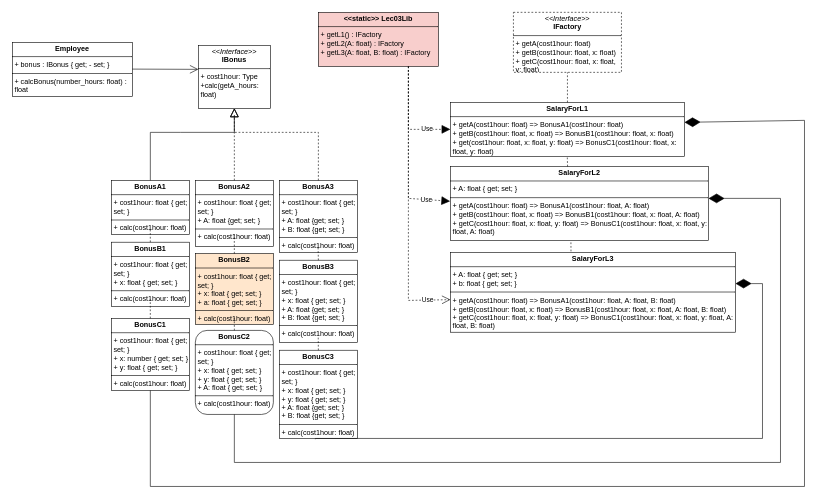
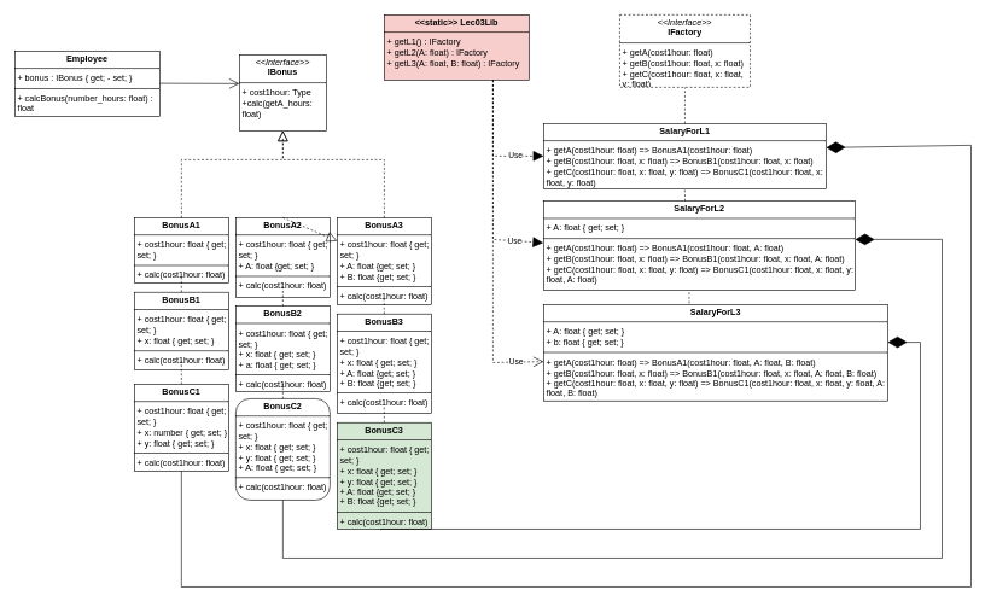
- <mxCell id="4" value="&lt;p style=&quot;margin:0px;margin-top:4px;text-align:center;&quot;&gt;&lt;b&gt;SalaryForL1&lt;/b&gt;&lt;/p&gt;&lt;hr size=&quot;1&quot; style=&quot;border-style:solid;&quot;&gt;&lt;p style=&quot;margin:0px;margin-left:4px;&quot;&gt;&lt;/p&gt;&lt;p style=&quot;margin: 0px 0px 0px 4px;&quot;&gt;+ getA(cost1hour: float) =&amp;gt; BonusA1(cost1hour: float)&amp;nbsp;&lt;br&gt;&lt;/p&gt;&lt;p style=&quot;margin: 0px 0px 0px 4px;&quot;&gt;&lt;span style=&quot;background-color: initial;&quot;&gt;+ getB(cost1hour: float, x: float)&amp;nbsp;&lt;/span&gt;&lt;span style=&quot;background-color: initial;&quot;&gt;=&amp;gt; BonusB1&lt;/span&gt;&lt;span style=&quot;background-color: initial;&quot;&gt;(cost1hour: float, x: float)&lt;/span&gt;&lt;span style=&quot;background-color: initial;&quot;&gt;&lt;br&gt;&lt;/span&gt;&lt;/p&gt;&lt;p style=&quot;margin: 0px 0px 0px 4px;&quot;&gt;&lt;span style=&quot;background-color: initial;&quot;&gt;+ get(cost1hour: float, x: float, y: float)&amp;nbsp;&lt;/span&gt;&lt;span style=&quot;background-color: initial;&quot;&gt;=&amp;gt; BonusC1&lt;/span&gt;&lt;span style=&quot;background-color: initial;&quot;&gt;(cost1hour: float, x: float, y: float)&lt;/span&gt;&lt;/p&gt;" style="verticalAlign=top;align=left;overflow=fill;html=1;whiteSpace=wrap;" parent="1" vertex="1"><mxGeometry x="750" y="170" width="390" height="90" as="geometry" /></mxCell>
+ <mxCell id="4" value="&lt;p style=&quot;margin:0px;margin-top:4px;text-align:center;&quot;&gt;&lt;b&gt;SalaryForL1&lt;/b&gt;&lt;/p&gt;&lt;hr size=&quot;1&quot; style=&quot;border-style:solid;&quot;&gt;&lt;p style=&quot;margin:0px;margin-left:4px;&quot;&gt;&lt;/p&gt;&lt;p style=&quot;margin: 0px 0px 0px 4px;&quot;&gt;+ getA(cost1hour: float) =&amp;gt; BonusA1(cost1hour: float)&amp;nbsp;&lt;br&gt;&lt;/p&gt;&lt;p style=&quot;margin: 0px 0px 0px 4px;&quot;&gt;&lt;span style=&quot;background-color: initial;&quot;&gt;+ getB(cost1hour: float, x: float)&amp;nbsp;&lt;/span&gt;&lt;span style=&quot;background-color: initial;&quot;&gt;=&amp;gt; BonusB1&lt;/span&gt;&lt;span style=&quot;background-color: initial;&quot;&gt;(cost1hour: float, x: float)&lt;/span&gt;&lt;span style=&quot;background-color: initial;&quot;&gt;&lt;br&gt;&lt;/span&gt;&lt;/p&gt;&lt;p style=&quot;margin: 0px 0px 0px 4px;&quot;&gt;&lt;span style=&quot;background-color: initial;&quot;&gt;+ getC(cost1hour: float, x: float, y: float)&amp;nbsp;&lt;/span&gt;&lt;span style=&quot;background-color: initial;&quot;&gt;=&amp;gt; BonusC1&lt;/span&gt;&lt;span style=&quot;background-color: initial;&quot;&gt;(cost1hour: float, x: float, y: float)&lt;/span&gt;&lt;/p&gt;" style="verticalAlign=top;align=left;overflow=fill;html=1;whiteSpace=wrap;" parent="1" vertex="1"><mxGeometry x="750" y="170" width="390" height="90" as="geometry" /></mxCell>
- <mxCell id="22" value="" style="endArrow=block;dashed=0;endFill=0;endSize=12;html=1;rounded=0;exitX=0.5;exitY=0;exitDx=0;exitDy=0;entryX=0.5;entryY=1;entryDx=0;entryDy=0;" parent="1" source="14" target="2" edge="1"><mxGeometry width="160" relative="1" as="geometry"><mxPoint x="249.74" y="270" as="sourcePoint" /><mxPoint x="249.74" y="210" as="targetPoint" /><Array as="points"><mxPoint x="250" y="220" /><mxPoint x="300" y="220" /><mxPoint x="390" y="220" /></Array></mxGeometry></mxCell>
+ <mxCell id="22" value="" style="endArrow=block;dashed=1;endFill=0;endSize=12;html=1;rounded=0;exitX=0.5;exitY=0;exitDx=0;exitDy=0;entryX=0.5;entryY=1;entryDx=0;entryDy=0;" parent="1" source="14" target="2" edge="1"><mxGeometry width="160" relative="1" as="geometry"><mxPoint x="249.74" y="270" as="sourcePoint" /><mxPoint x="249.74" y="210" as="targetPoint" /><Array as="points"><mxPoint x="250" y="220" /><mxPoint x="300" y="220" /><mxPoint x="390" y="220" /></Array></mxGeometry></mxCell>
- <mxCell id="20" value="" style="endArrow=block;dashed=1;endFill=0;endSize=12;html=1;rounded=0;exitX=0.5;exitY=0;exitDx=0;exitDy=0;entryX=0.5;entryY=1;entryDx=0;entryDy=0;" parent="1" target="2" edge="1" source="8"><mxGeometry width="160" relative="1" as="geometry"><mxPoint x="389.74" y="277" as="sourcePoint" /><mxPoint x="389.74" y="217" as="targetPoint" /></mxGeometry></mxCell>
+ <mxCell id="20" value="" style="endArrow=block;dashed=1;endFill=0;endSize=12;html=1;rounded=0;exitX=0.5;exitY=0;exitDx=0;exitDy=0;" parent="1" target="11" edge="1" source="8"><mxGeometry width="160" relative="1" as="geometry"><mxPoint x="389.74" y="277" as="sourcePoint" /><mxPoint x="389.74" y="217" as="targetPoint" /></mxGeometry></mxCell>
- <mxCell id="9" value="&lt;p style=&quot;margin:0px;margin-top:4px;text-align:center;&quot;&gt;&lt;b&gt;BonusB2&lt;/b&gt;&lt;/p&gt;&lt;hr size=&quot;1&quot; style=&quot;border-style:solid;&quot;&gt;&lt;p style=&quot;margin:0px;margin-left:4px;&quot;&gt;+ cost1hour: float { get; set; }&lt;br&gt;+ x: float { get; set; }&lt;br&gt;+ a: float { get; set; }&lt;/p&gt;&lt;hr size=&quot;1&quot; style=&quot;border-style:solid;&quot;&gt;&lt;p style=&quot;margin:0px;margin-left:4px;&quot;&gt;+ calc(cost1hour: float)&lt;/p&gt;" style="verticalAlign=top;align=left;overflow=fill;html=1;whiteSpace=wrap;fillColor=#ffe6cc;" parent="1" vertex="1"><mxGeometry x="325" y="422" width="130" height="118" as="geometry" /></mxCell>
+ <mxCell id="9" value="&lt;p style=&quot;margin:0px;margin-top:4px;text-align:center;&quot;&gt;&lt;b&gt;BonusB2&lt;/b&gt;&lt;/p&gt;&lt;hr size=&quot;1&quot; style=&quot;border-style:solid;&quot;&gt;&lt;p style=&quot;margin:0px;margin-left:4px;&quot;&gt;+ cost1hour: float { get; set; }&lt;br&gt;+ x: float { get; set; }&lt;br&gt;+ a: float { get; set; }&lt;/p&gt;&lt;hr size=&quot;1&quot; style=&quot;border-style:solid;&quot;&gt;&lt;p style=&quot;margin:0px;margin-left:4px;&quot;&gt;+ calc(cost1hour: float)&lt;/p&gt;" style="verticalAlign=top;align=left;overflow=fill;html=1;whiteSpace=wrap;" parent="1" vertex="1"><mxGeometry x="325" y="422" width="130" height="118" as="geometry" /></mxCell>
- <mxCell id="13" value="&lt;p style=&quot;margin:0px;margin-top:4px;text-align:center;&quot;&gt;&lt;b&gt;BonusC3&lt;/b&gt;&lt;/p&gt;&lt;hr size=&quot;1&quot; style=&quot;border-style:solid;&quot;&gt;&lt;p style=&quot;margin:0px;margin-left:4px;&quot;&gt;+ cost1hour: float { get; set; }&lt;br&gt;+ x: float { get; set; }&lt;br&gt;+ y: float { get; set; }&lt;br&gt;+ A: float {get; set; }&lt;br&gt;+ B: float {get; set; }&lt;br&gt;&lt;/p&gt;&lt;hr size=&quot;1&quot; style=&quot;border-style:solid;&quot;&gt;&lt;p style=&quot;margin:0px;margin-left:4px;&quot;&gt;+ calc(cost1hour: float)&lt;/p&gt;" style="verticalAlign=top;align=left;overflow=fill;html=1;whiteSpace=wrap;" parent="1" vertex="1"><mxGeometry x="465" y="583" width="130" height="147" as="geometry" /></mxCell>
+ <mxCell id="13" value="&lt;p style=&quot;margin:0px;margin-top:4px;text-align:center;&quot;&gt;&lt;b&gt;BonusC3&lt;/b&gt;&lt;/p&gt;&lt;hr size=&quot;1&quot; style=&quot;border-style:solid;&quot;&gt;&lt;p style=&quot;margin:0px;margin-left:4px;&quot;&gt;+ cost1hour: float { get; set; }&lt;br&gt;+ x: float { get; set; }&lt;br&gt;+ y: float { get; set; }&lt;br&gt;+ A: float {get; set; }&lt;br&gt;+ B: float {get; set; }&lt;br&gt;&lt;/p&gt;&lt;hr size=&quot;1&quot; style=&quot;border-style:solid;&quot;&gt;&lt;p style=&quot;margin:0px;margin-left:4px;&quot;&gt;+ calc(cost1hour: float)&lt;/p&gt;" style="verticalAlign=top;align=left;overflow=fill;html=1;whiteSpace=wrap;fillColor=#d5e8d4;" parent="1" vertex="1"><mxGeometry x="465" y="583" width="130" height="147" as="geometry" /></mxCell>
